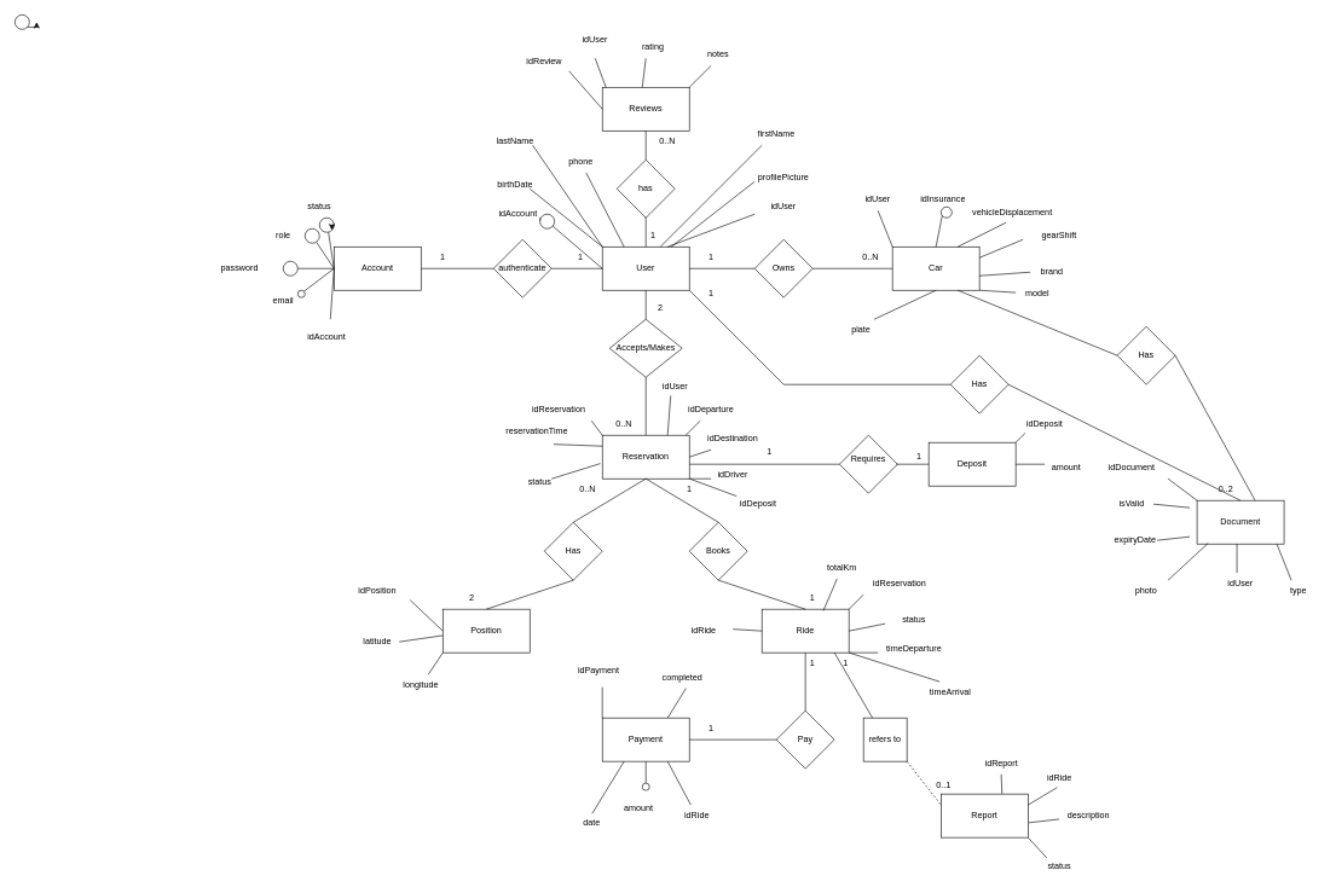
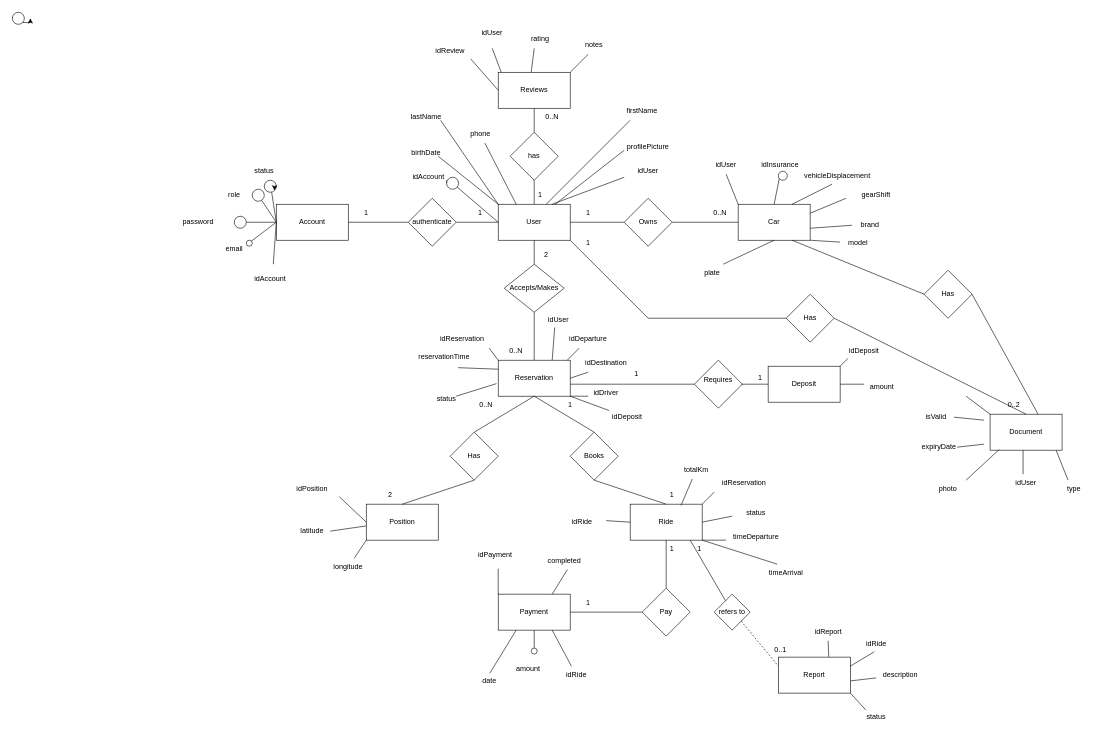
- <mxCell id="83" value="idDocument" style="text;html=1;align=center;verticalAlign=middle;whiteSpace=wrap;rounded=0;" parent="1" vertex="1"><mxGeometry x="1530" y="630" width="60" height="30" as="geometry" /></mxCell>
- <mxCell id="192" value="refers to" style="whiteSpace=wrap;html=1;rounded=0;" vertex="1" parent="1"><mxGeometry x="1190" y="990" width="60" height="60" as="geometry" /></mxCell>
+ <mxCell id="192" value="refers to" style="rhombus;whiteSpace=wrap;html=1;" vertex="1" parent="1"><mxGeometry x="1190" y="990" width="60" height="60" as="geometry" /></mxCell>
